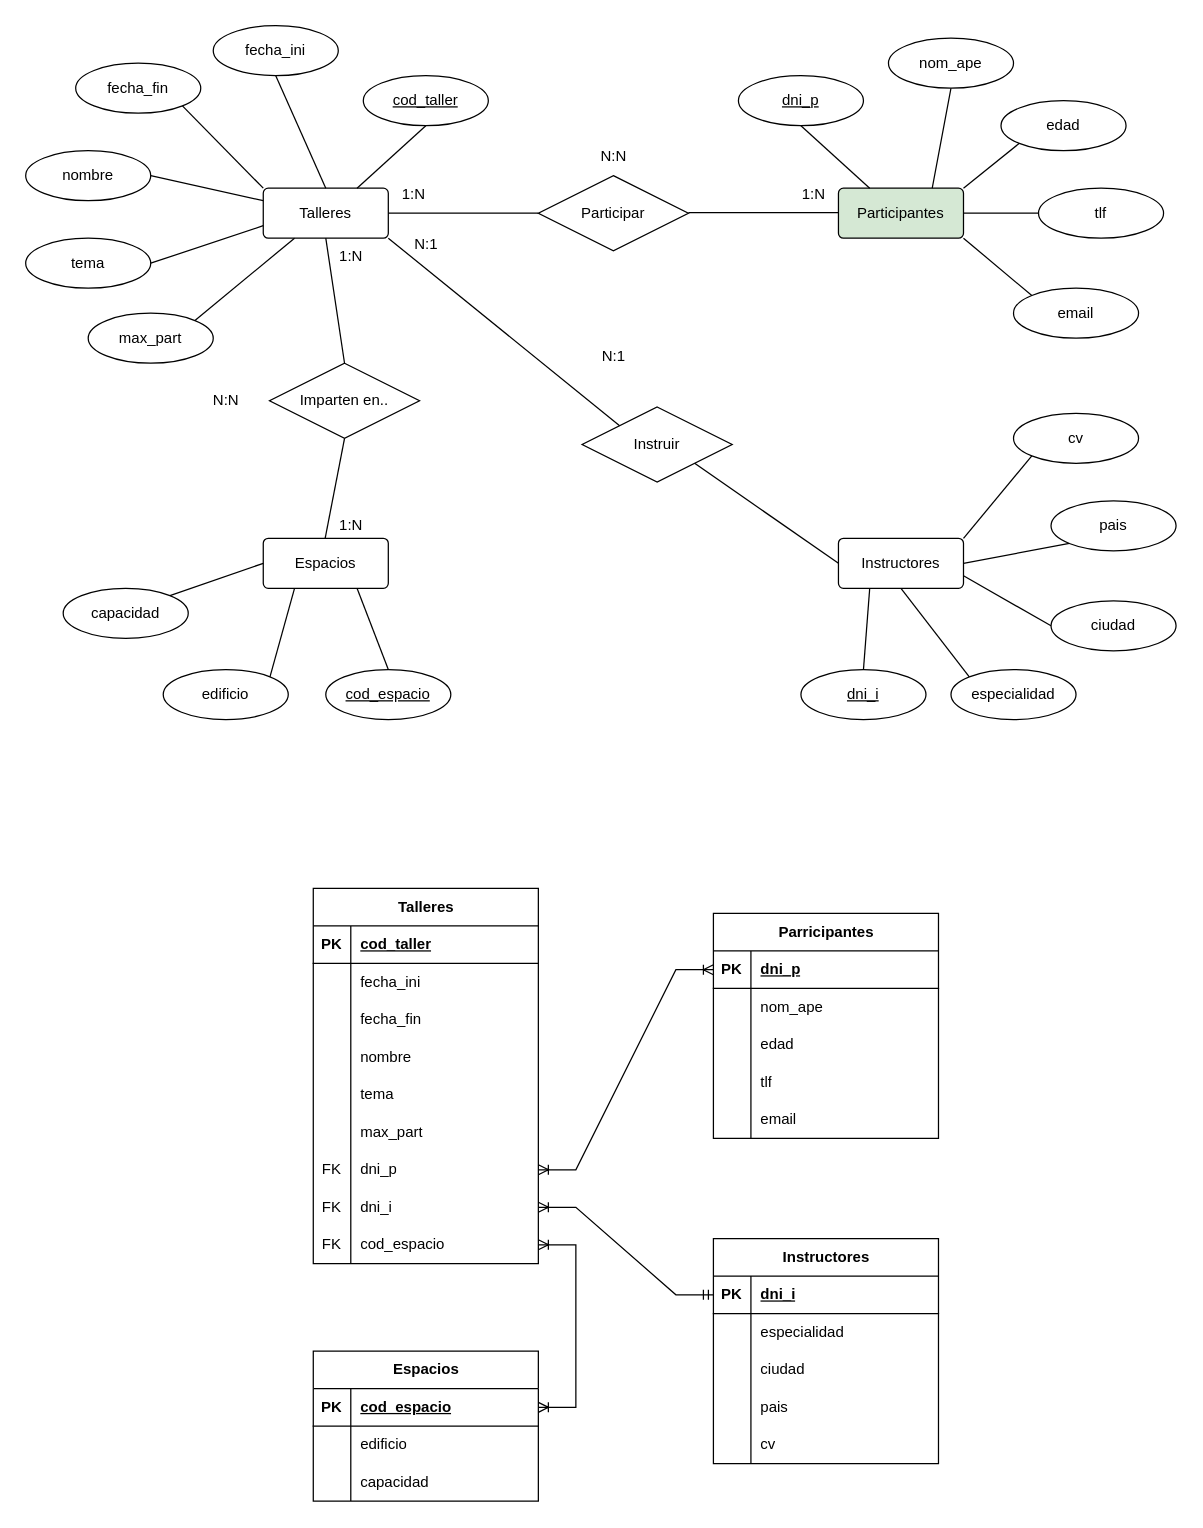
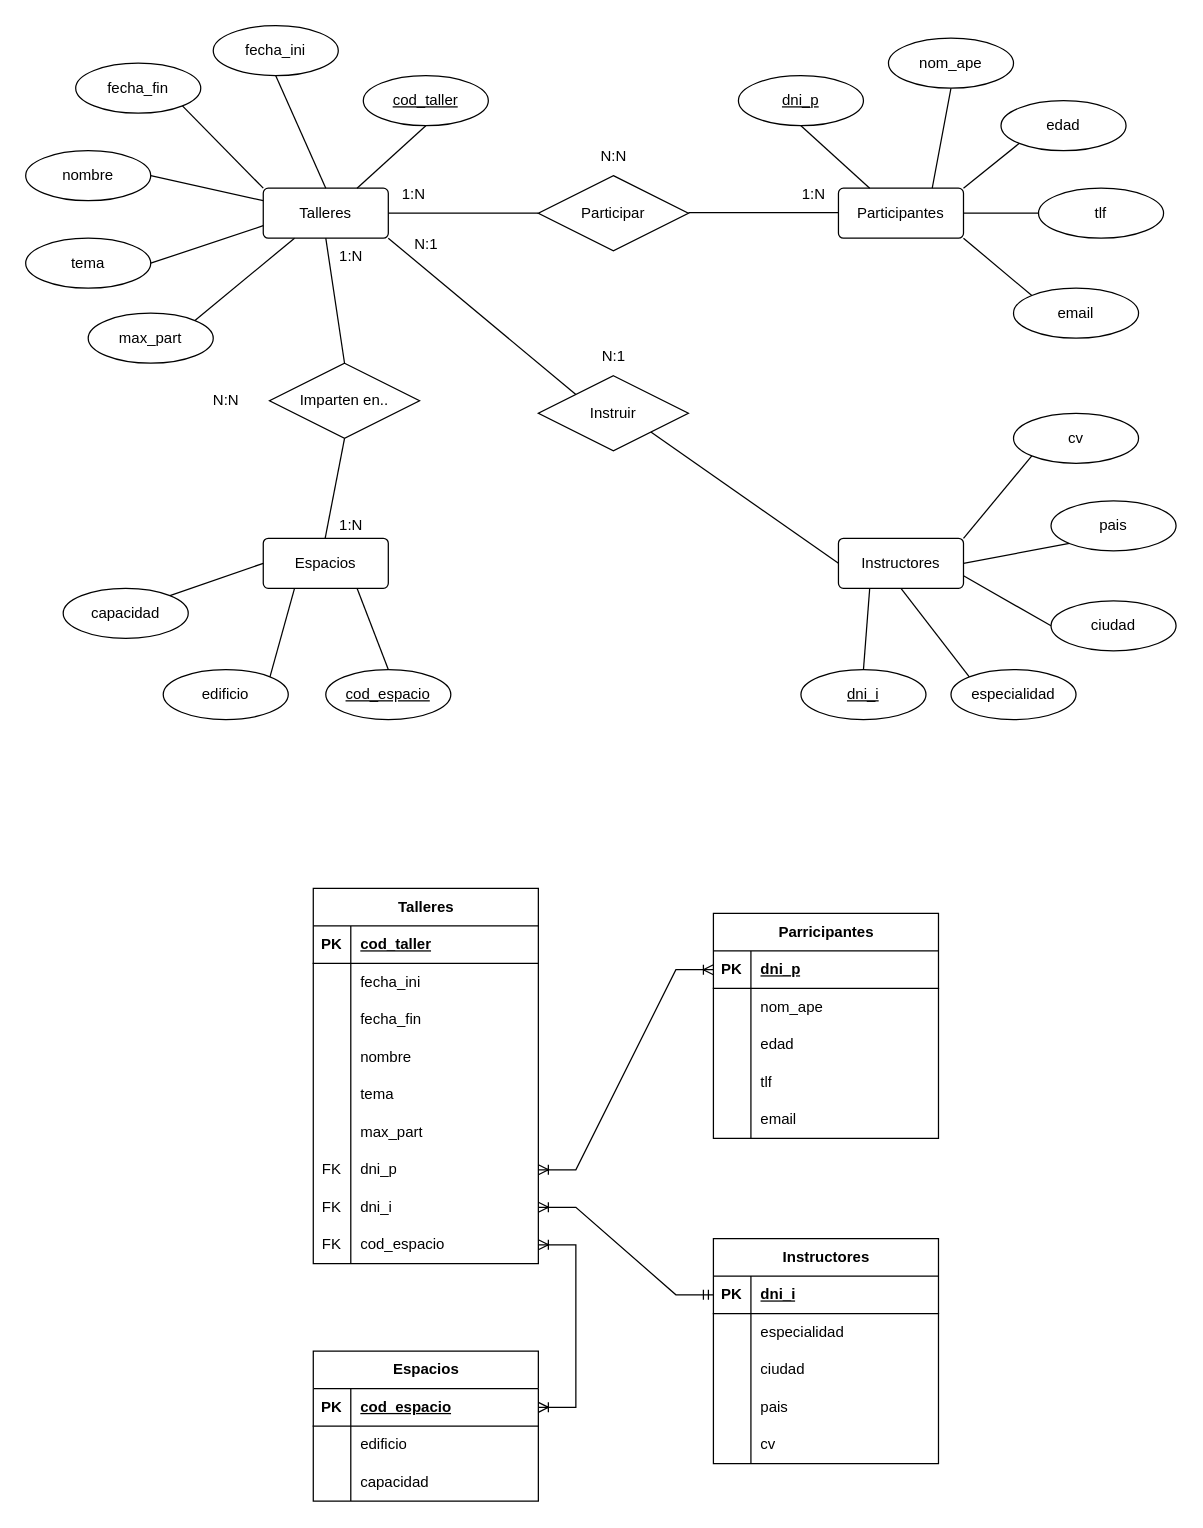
- <mxCell id="3" value="Participantes" style="rounded=1;arcSize=10;whiteSpace=wrap;html=1;align=center;fillColor=#d5e8d4;" vertex="1" parent="1"><mxGeometry x="670" y="150" width="100" height="40" as="geometry" /></mxCell>
+ <mxCell id="3" value="Participantes" style="rounded=1;arcSize=10;whiteSpace=wrap;html=1;align=center;" vertex="1" parent="1"><mxGeometry x="670" y="150" width="100" height="40" as="geometry" /></mxCell>
- <mxCell id="45" value="Instruir" style="shape=rhombus;perimeter=rhombusPerimeter;whiteSpace=wrap;html=1;align=center;" vertex="1" parent="1"><mxGeometry x="465" y="325" width="120" height="60" as="geometry" /></mxCell>
+ <mxCell id="45" value="Instruir" style="shape=rhombus;perimeter=rhombusPerimeter;whiteSpace=wrap;html=1;align=center;" vertex="1" parent="1"><mxGeometry x="430" y="300" width="120" height="60" as="geometry" /></mxCell>
